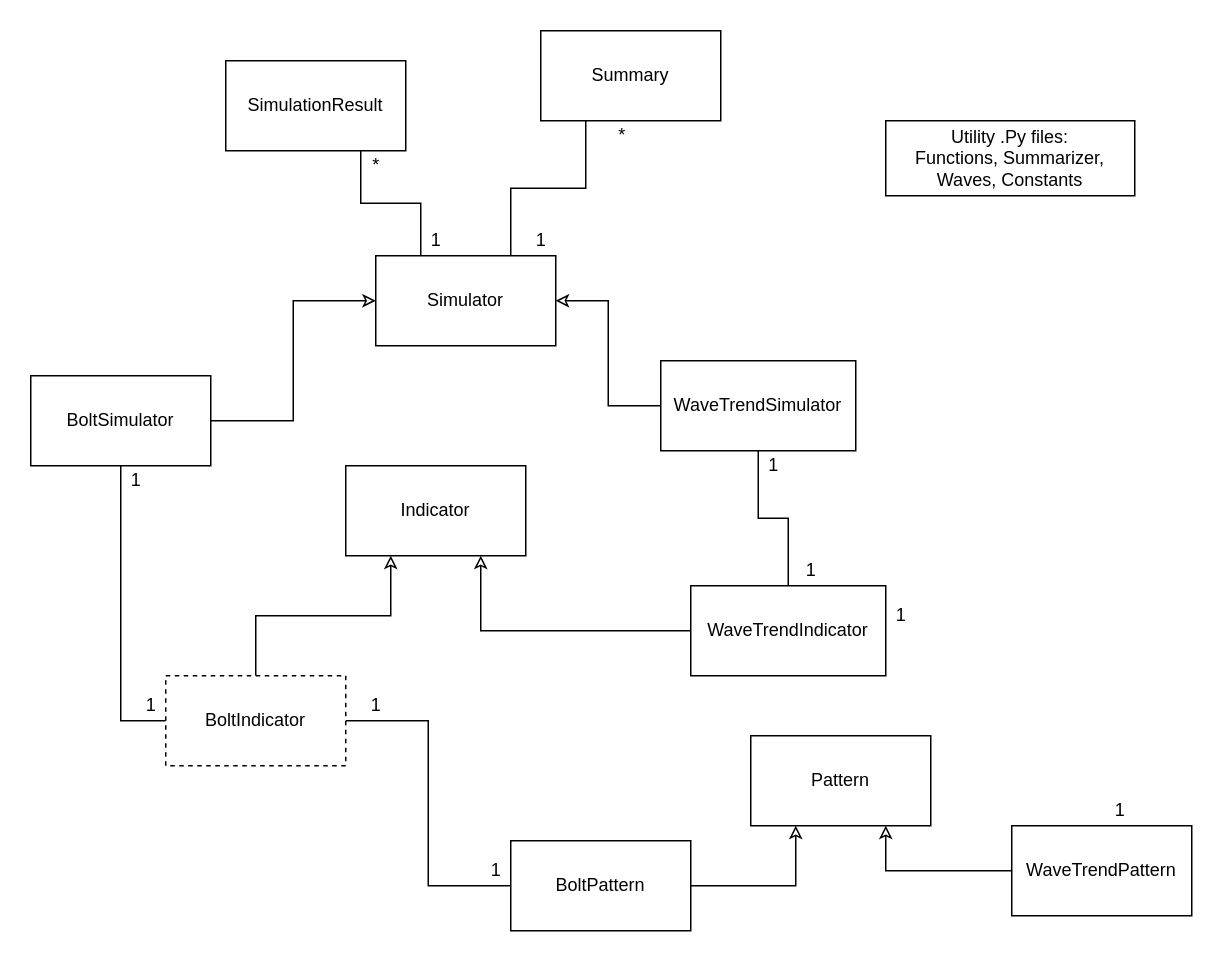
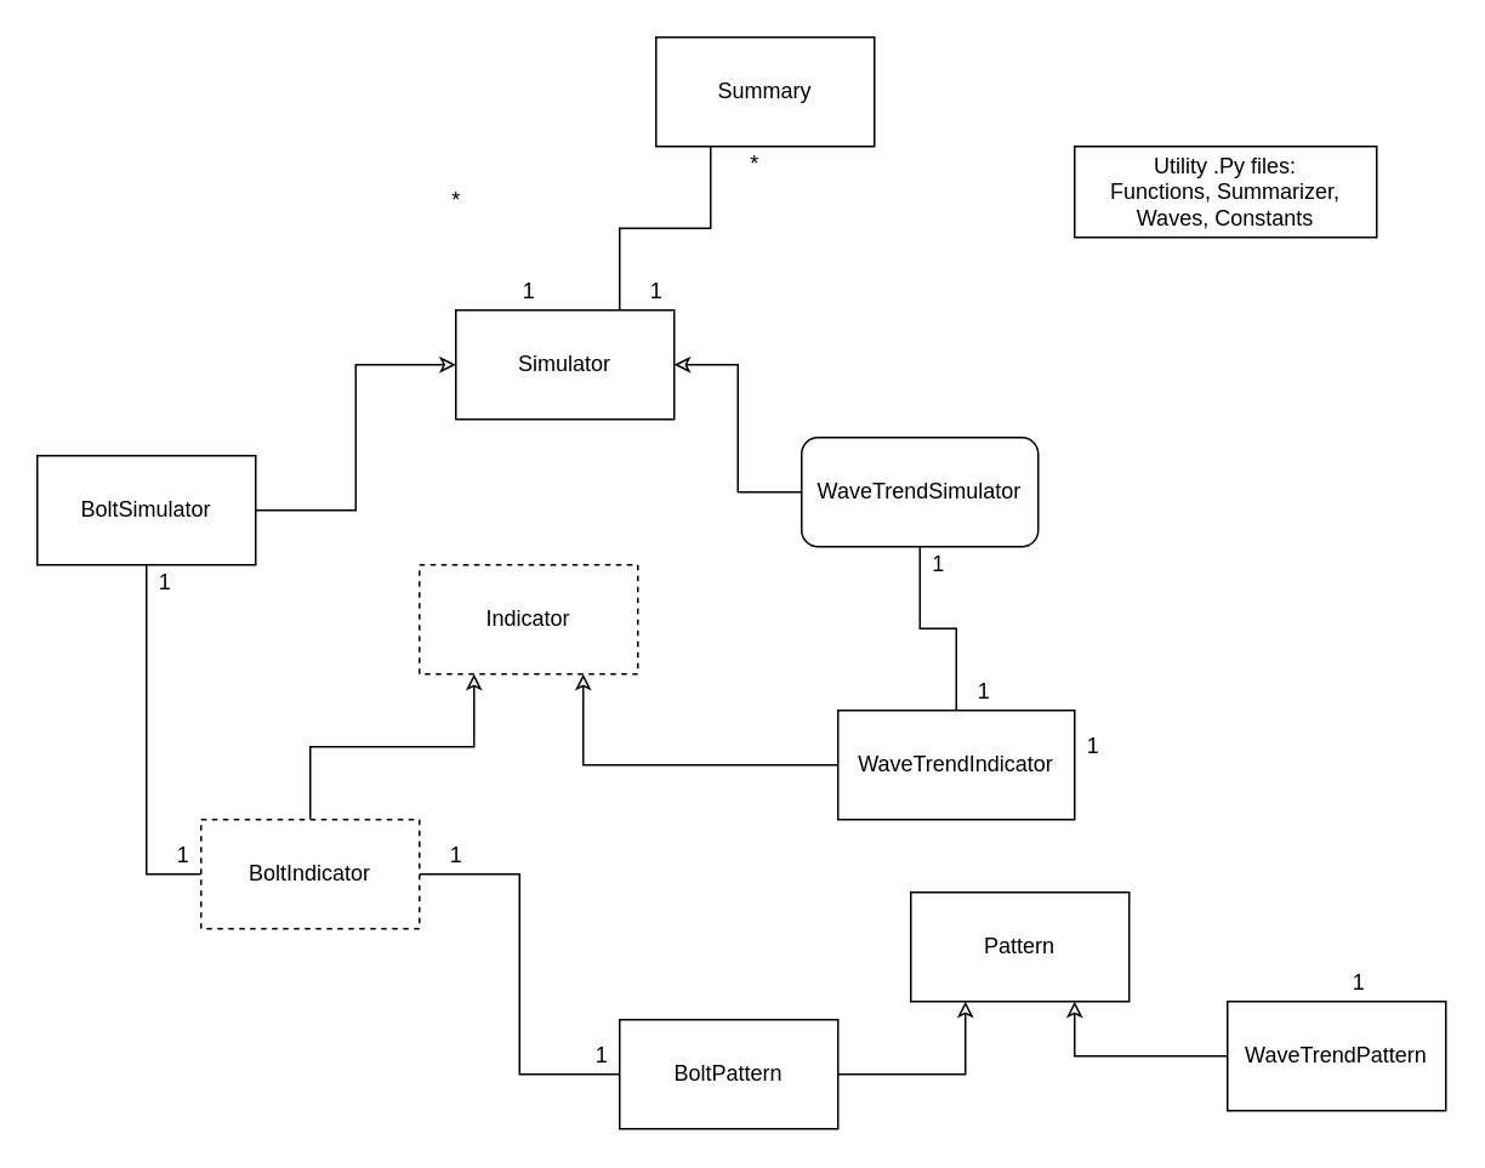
- <mxCell id="22" value="SimulationResult" style="rounded=0;whiteSpace=wrap;html=1;" vertex="1" parent="1"><mxGeometry x="150" y="40" width="120" height="60" as="geometry" /></mxCell>
- <mxCell id="2" style="edgeStyle=orthogonalEdgeStyle;rounded=0;orthogonalLoop=1;jettySize=auto;html=1;exitX=0.25;exitY=0;exitDx=0;exitDy=0;entryX=0.75;entryY=1;entryDx=0;entryDy=0;endArrow=none;endFill=0;" edge="1" parent="1" source="4" target="22"><mxGeometry relative="1" as="geometry" /></mxCell>
- <mxCell id="10" value="WaveTrendSimulator" style="rounded=0;whiteSpace=wrap;html=1;" vertex="1" parent="1"><mxGeometry x="440" y="240" width="130" height="60" as="geometry" /></mxCell>
+ <mxCell id="10" value="WaveTrendSimulator" style="whiteSpace=wrap;html=1;rounded=1;" vertex="1" parent="1"><mxGeometry x="440" y="240" width="130" height="60" as="geometry" /></mxCell>
- <mxCell id="11" value="Indicator" style="rounded=0;whiteSpace=wrap;html=1;" vertex="1" parent="1"><mxGeometry x="230" y="310" width="120" height="60" as="geometry" /></mxCell>
+ <mxCell id="11" value="Indicator" style="rounded=0;whiteSpace=wrap;html=1;dashed=1;" vertex="1" parent="1"><mxGeometry x="230" y="310" width="120" height="60" as="geometry" /></mxCell>
